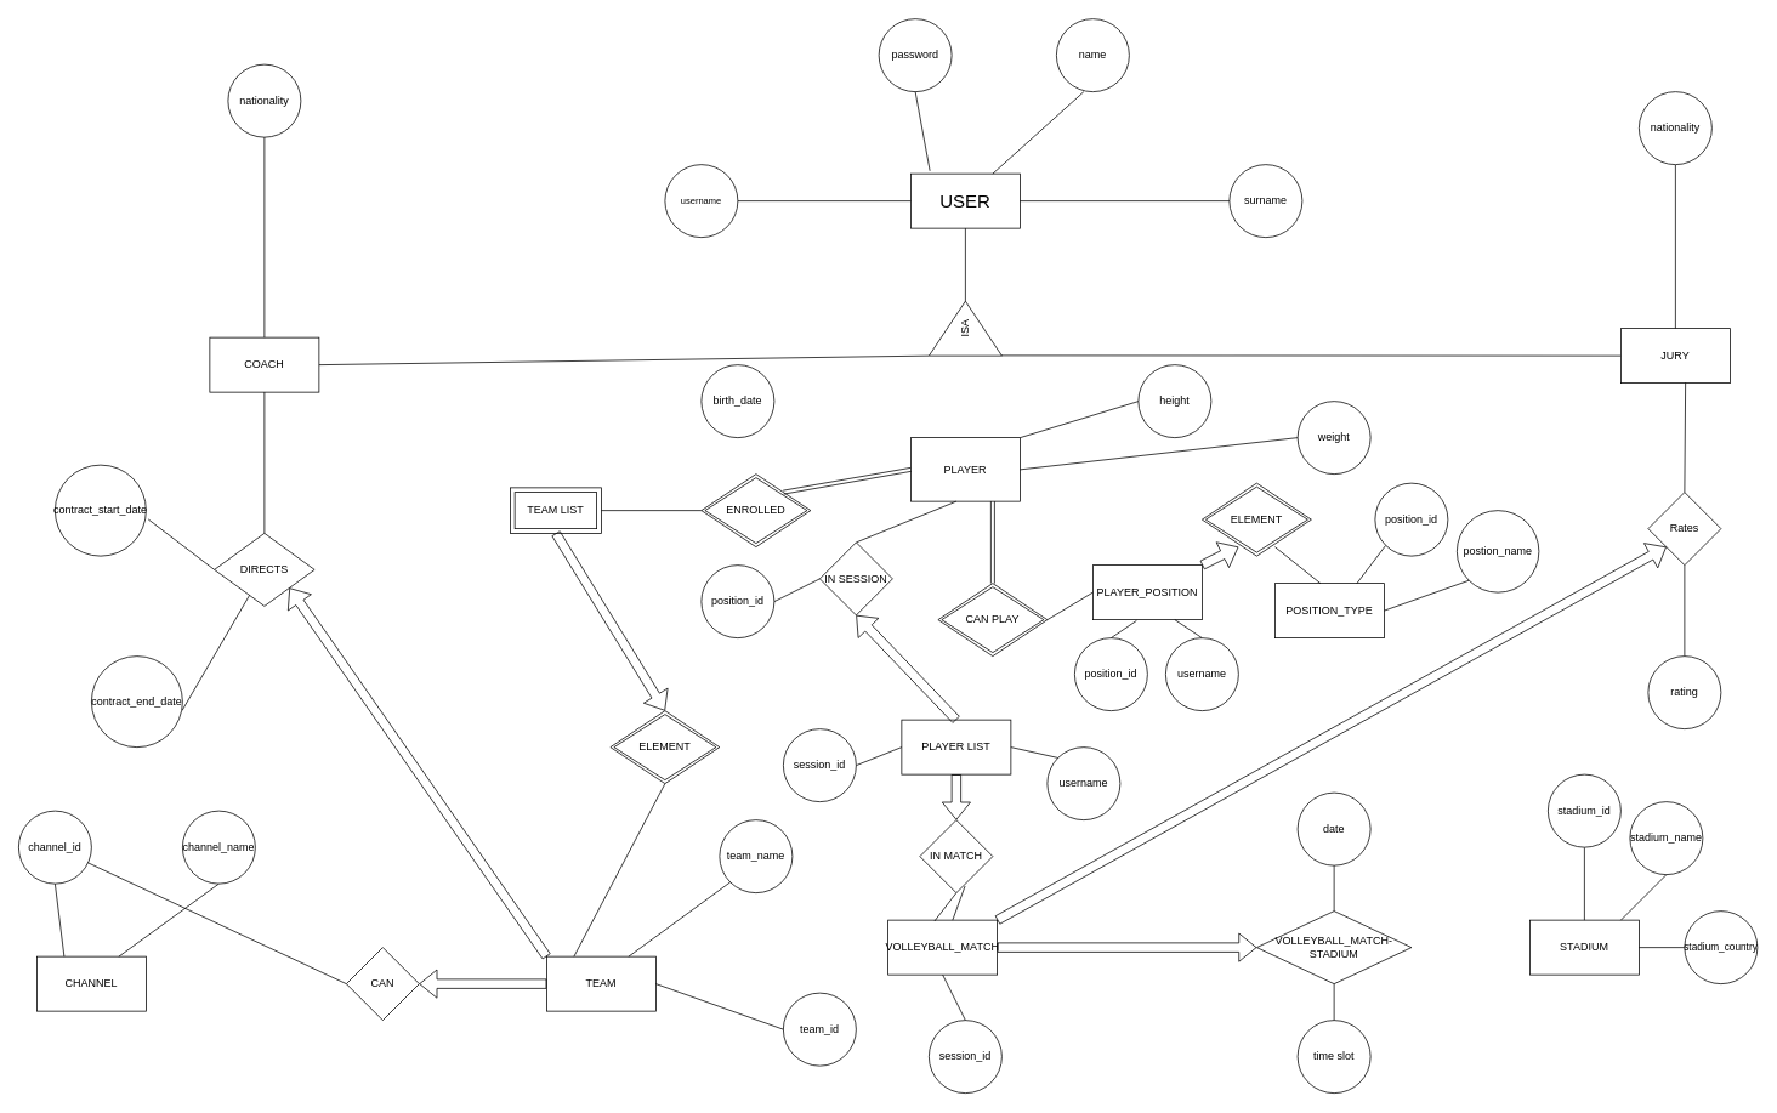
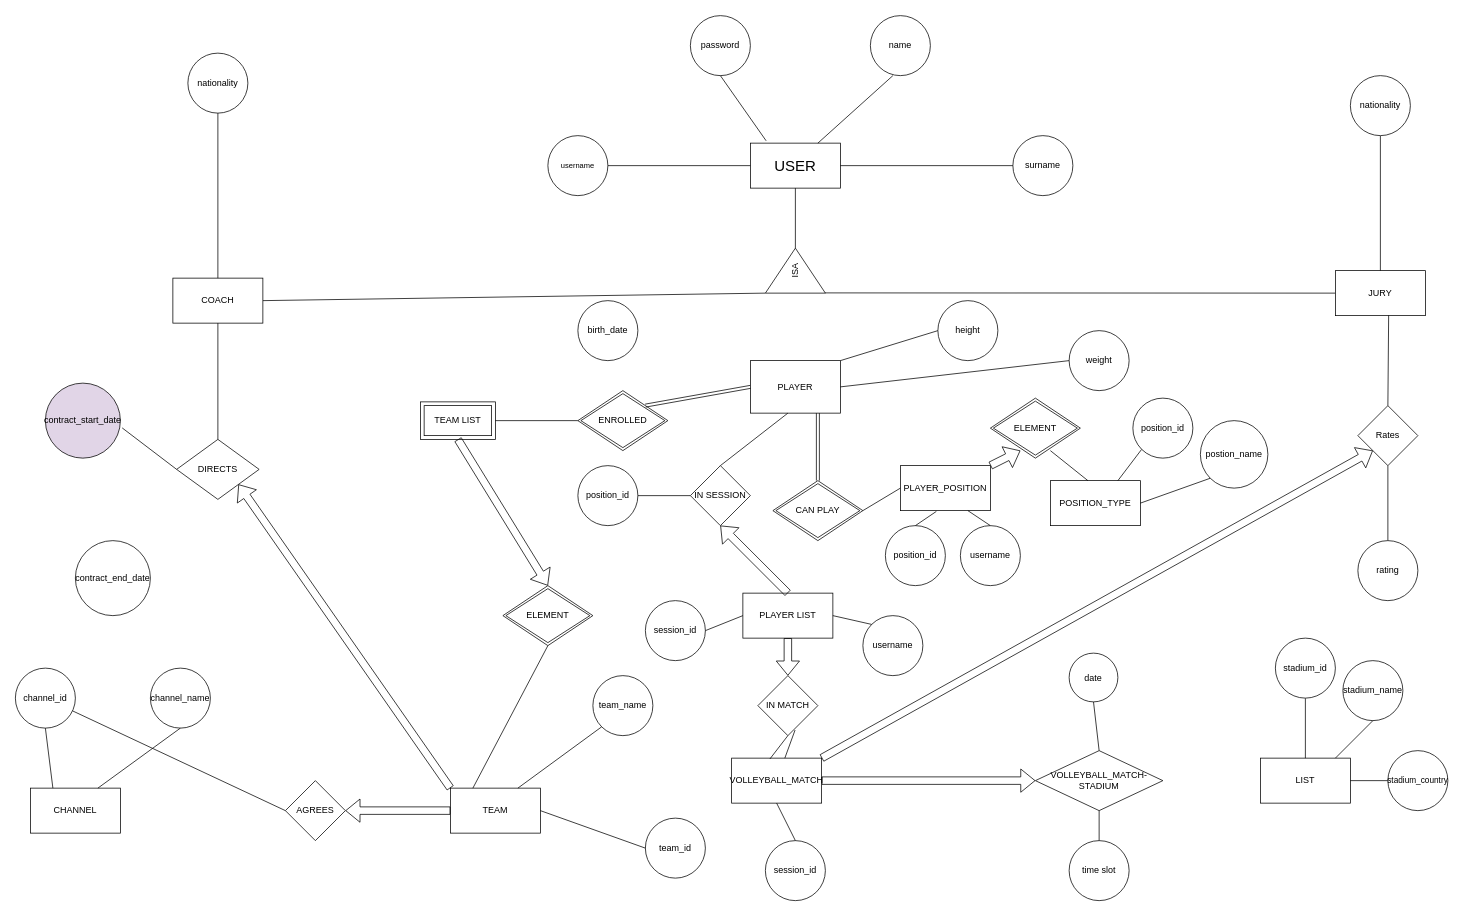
- <mxCell id="5" value="password" style="ellipse;whiteSpace=wrap;html=1;rounded=0;" parent="1" vertex="1"><mxGeometry x="965" y="20" width="80" height="80" as="geometry" /></mxCell>
+ <mxCell id="5" value="password" style="ellipse;whiteSpace=wrap;html=1;rounded=0;" parent="1" vertex="1"><mxGeometry x="920" y="20" width="80" height="80" as="geometry" /></mxCell>
- <mxCell id="91" value="contract_start_date" style="ellipse;whiteSpace=wrap;html=1;aspect=fixed;" parent="1" vertex="1"><mxGeometry x="60" y="510" width="100" height="100" as="geometry" /></mxCell>
+ <mxCell id="91" value="contract_start_date" style="ellipse;whiteSpace=wrap;html=1;aspect=fixed;fillColor=#e1d5e7;" parent="1" vertex="1"><mxGeometry x="60" y="510" width="100" height="100" as="geometry" /></mxCell>
- <mxCell id="74" value="IN SESSION" style="rhombus;whiteSpace=wrap;html=1;" parent="1" vertex="1"><mxGeometry x="900" y="595" width="80" height="80" as="geometry" /></mxCell>
+ <mxCell id="74" value="IN SESSION" style="rhombus;whiteSpace=wrap;html=1;" parent="1" vertex="1"><mxGeometry x="920" y="620" width="80" height="80" as="geometry" /></mxCell>
- <mxCell id="95" value="" style="endArrow=none;html=1;rounded=0;entryX=0.996;entryY=0.597;entryDx=0;entryDy=0;entryPerimeter=0;" parent="1" source="29" target="92" edge="1"><mxGeometry width="50" height="50" relative="1" as="geometry"><mxPoint x="321" y="655" as="sourcePoint" /><mxPoint x="940" y="760" as="targetPoint" /></mxGeometry></mxCell>
- <mxCell id="32" value="date" style="ellipse;whiteSpace=wrap;html=1;aspect=fixed;" parent="1" vertex="1"><mxGeometry x="1425" y="870" width="80" height="80" as="geometry" /></mxCell>
+ <mxCell id="32" value="date" style="ellipse;whiteSpace=wrap;html=1;aspect=fixed;" parent="1" vertex="1"><mxGeometry x="1425" y="870" width="65" height="65" as="geometry" /></mxCell>
- <mxCell id="19" value="STADIUM" style="rounded=0;whiteSpace=wrap;html=1;" parent="1" vertex="1"><mxGeometry x="1680" y="1010" width="120" height="60" as="geometry" /></mxCell>
+ <mxCell id="19" value="LIST" style="rounded=0;whiteSpace=wrap;html=1;" parent="1" vertex="1"><mxGeometry x="1680" y="1010" width="120" height="60" as="geometry" /></mxCell>
- <mxCell id="48" value="CAN" style="rhombus;whiteSpace=wrap;html=1;" parent="1" vertex="1"><mxGeometry x="380" y="1040" width="80" height="80" as="geometry" /></mxCell>
+ <mxCell id="48" value="AGREES" style="rhombus;whiteSpace=wrap;html=1;" parent="1" vertex="1"><mxGeometry x="380" y="1040" width="80" height="80" as="geometry" /></mxCell>
